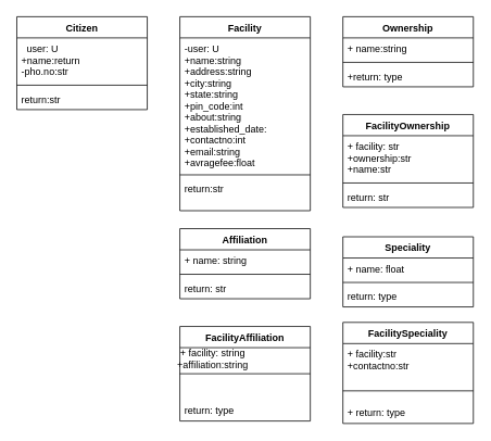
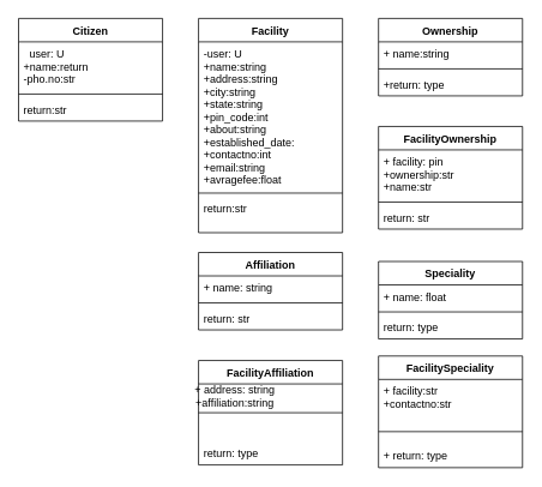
- <mxCell id="22" value="+ facility: str&#10;+ownership:str&#10;+name:str" style="text;strokeColor=none;fillColor=none;align=left;verticalAlign=top;spacingLeft=4;spacingRight=4;overflow=hidden;rotatable=0;points=[[0,0.5],[1,0.5]];portConstraint=eastwest;" parent="21" vertex="1"><mxGeometry y="26" width="160" height="54" as="geometry" /></mxCell>
+ <mxCell id="22" value="+ facility: pin&#10;+ownership:str&#10;+name:str" style="text;strokeColor=none;fillColor=none;align=left;verticalAlign=top;spacingLeft=4;spacingRight=4;overflow=hidden;rotatable=0;points=[[0,0.5],[1,0.5]];portConstraint=eastwest;" parent="21" vertex="1"><mxGeometry y="26" width="160" height="54" as="geometry" /></mxCell>
- <mxCell id="33" value="&lt;span style=&quot;text-align: left&quot;&gt;+ facility: string&lt;/span&gt;&lt;br style=&quot;padding: 0px ; margin: 0px ; text-align: left&quot;&gt;&lt;span style=&quot;text-align: left&quot;&gt;+affiliation:string&lt;/span&gt;" style="text;html=1;align=center;verticalAlign=middle;resizable=0;points=[];autosize=1;strokeColor=none;fillColor=none;" vertex="1" parent="1"><mxGeometry x="210" y="425" width="100" height="30" as="geometry" /></mxCell>
+ <mxCell id="33" value="&lt;span style=&quot;text-align: left&quot;&gt;+ address: string&lt;/span&gt;&lt;br style=&quot;padding: 0px ; margin: 0px ; text-align: left&quot;&gt;&lt;span style=&quot;text-align: left&quot;&gt;+affiliation:string&lt;/span&gt;" style="text;html=1;align=center;verticalAlign=middle;resizable=0;points=[];autosize=1;strokeColor=none;fillColor=none;" vertex="1" parent="1"><mxGeometry x="210" y="425" width="100" height="30" as="geometry" /></mxCell>
